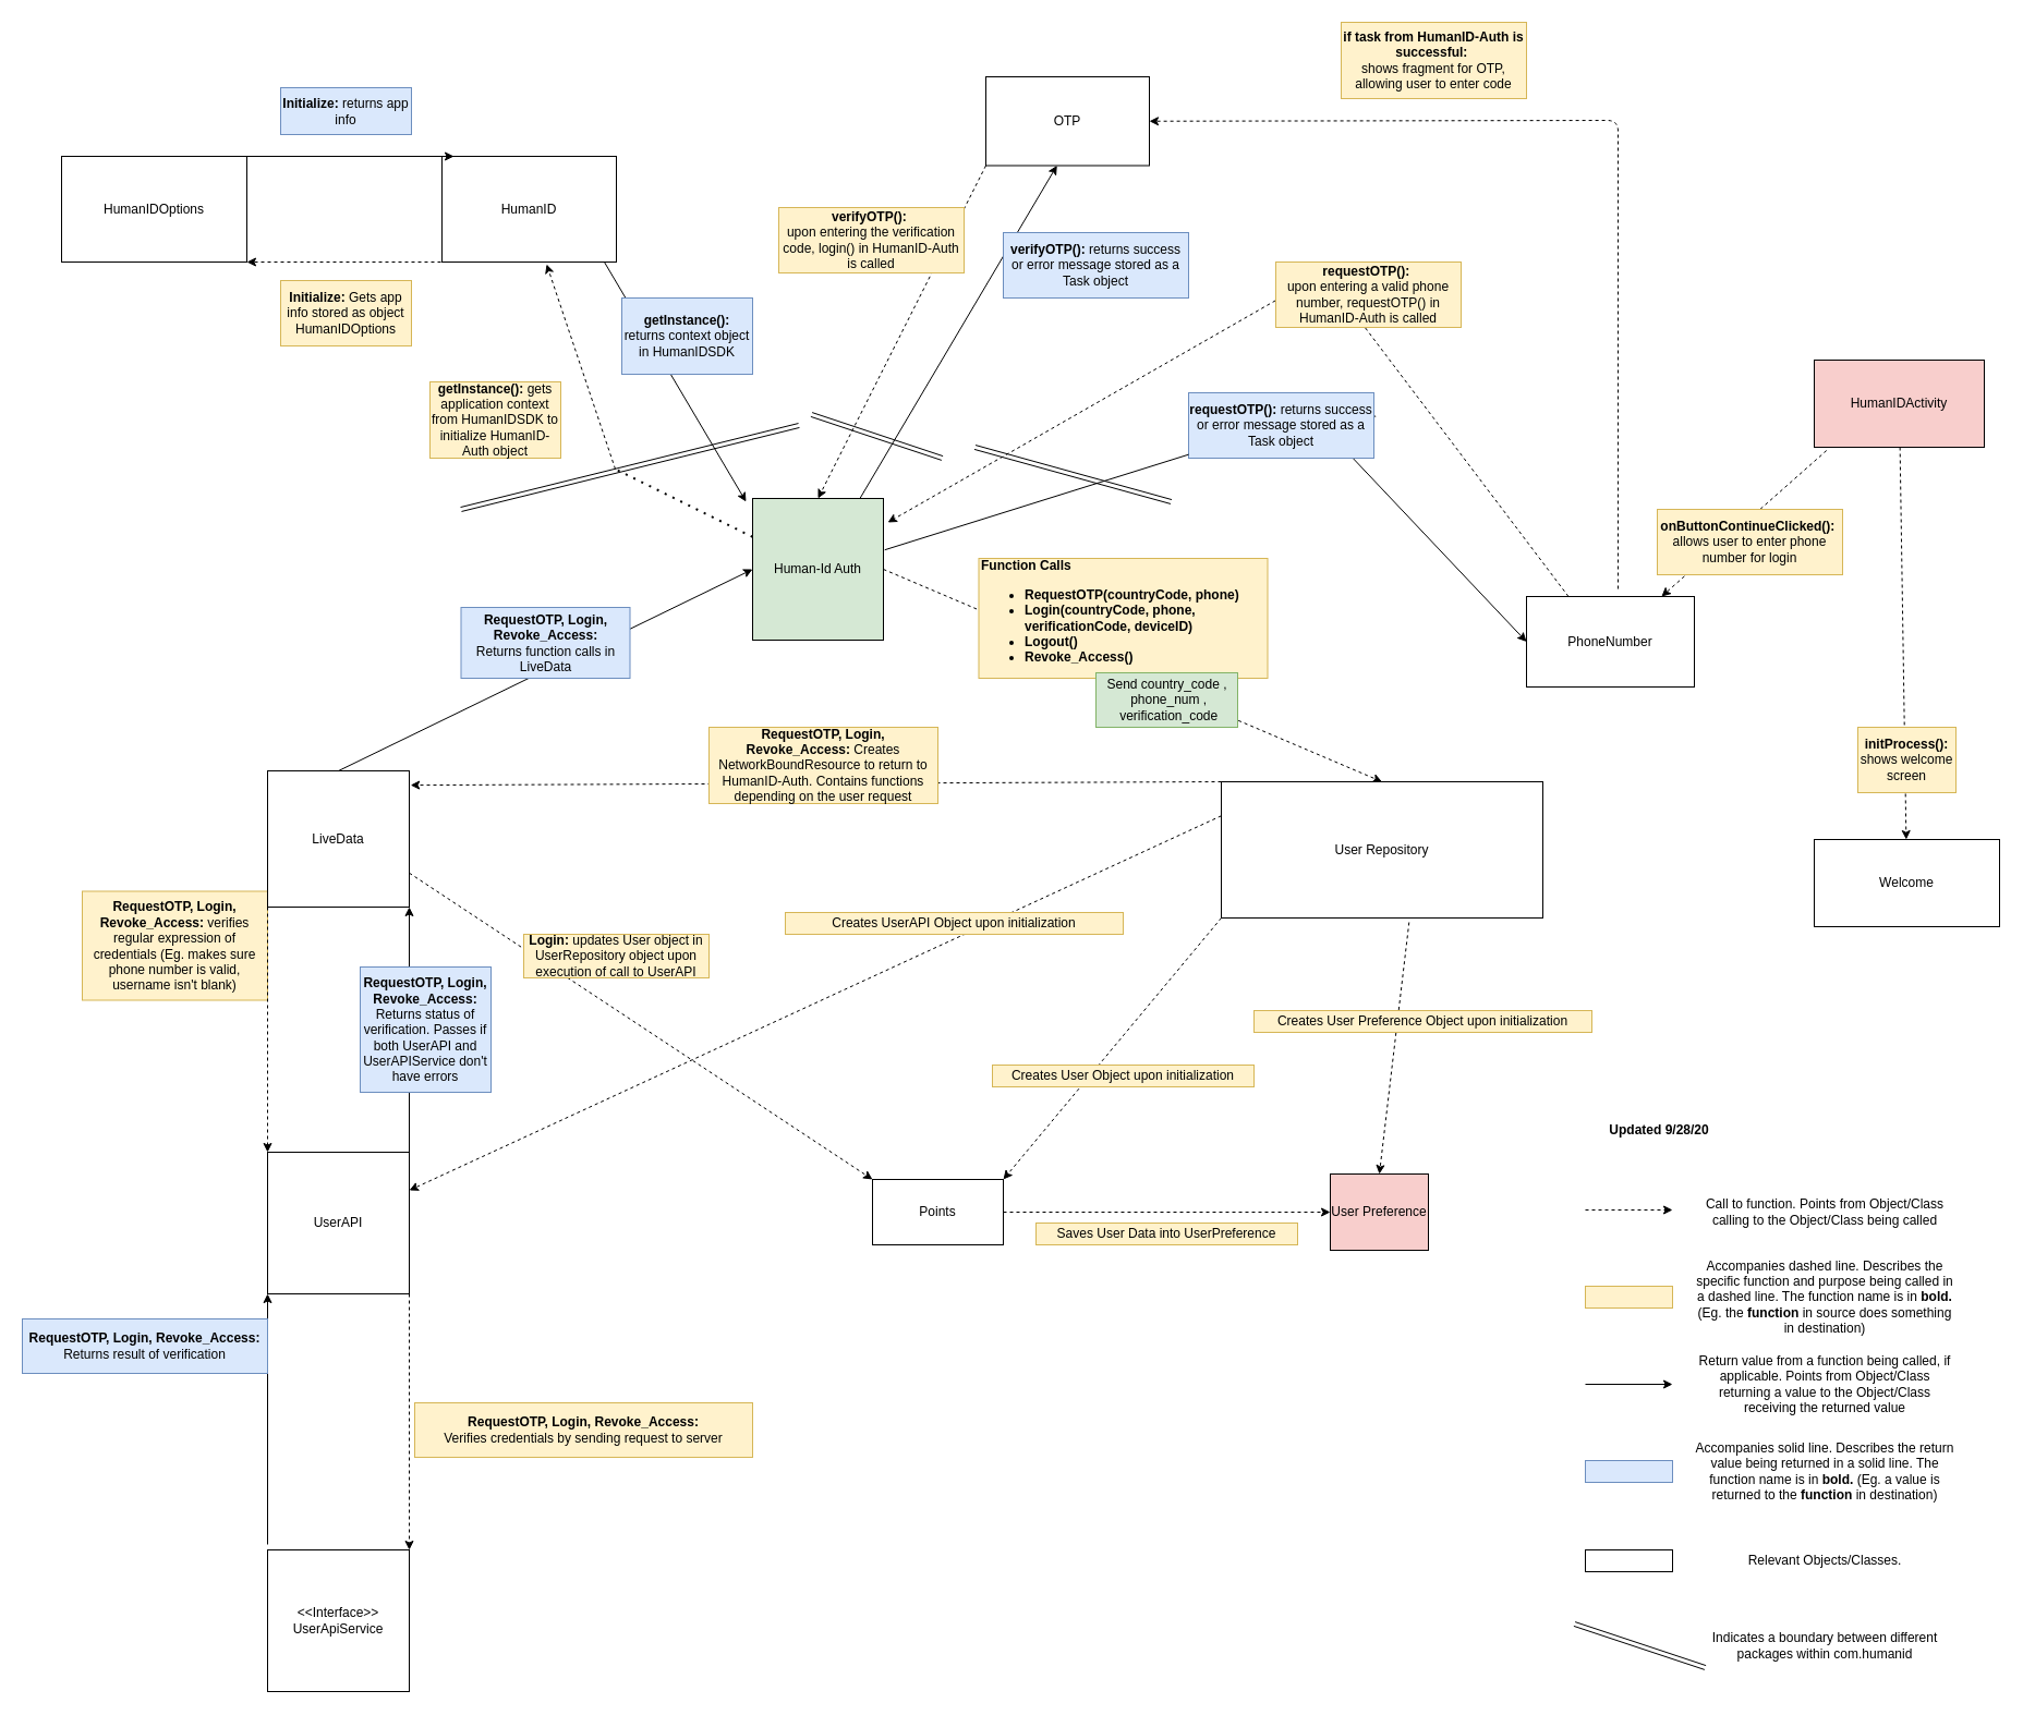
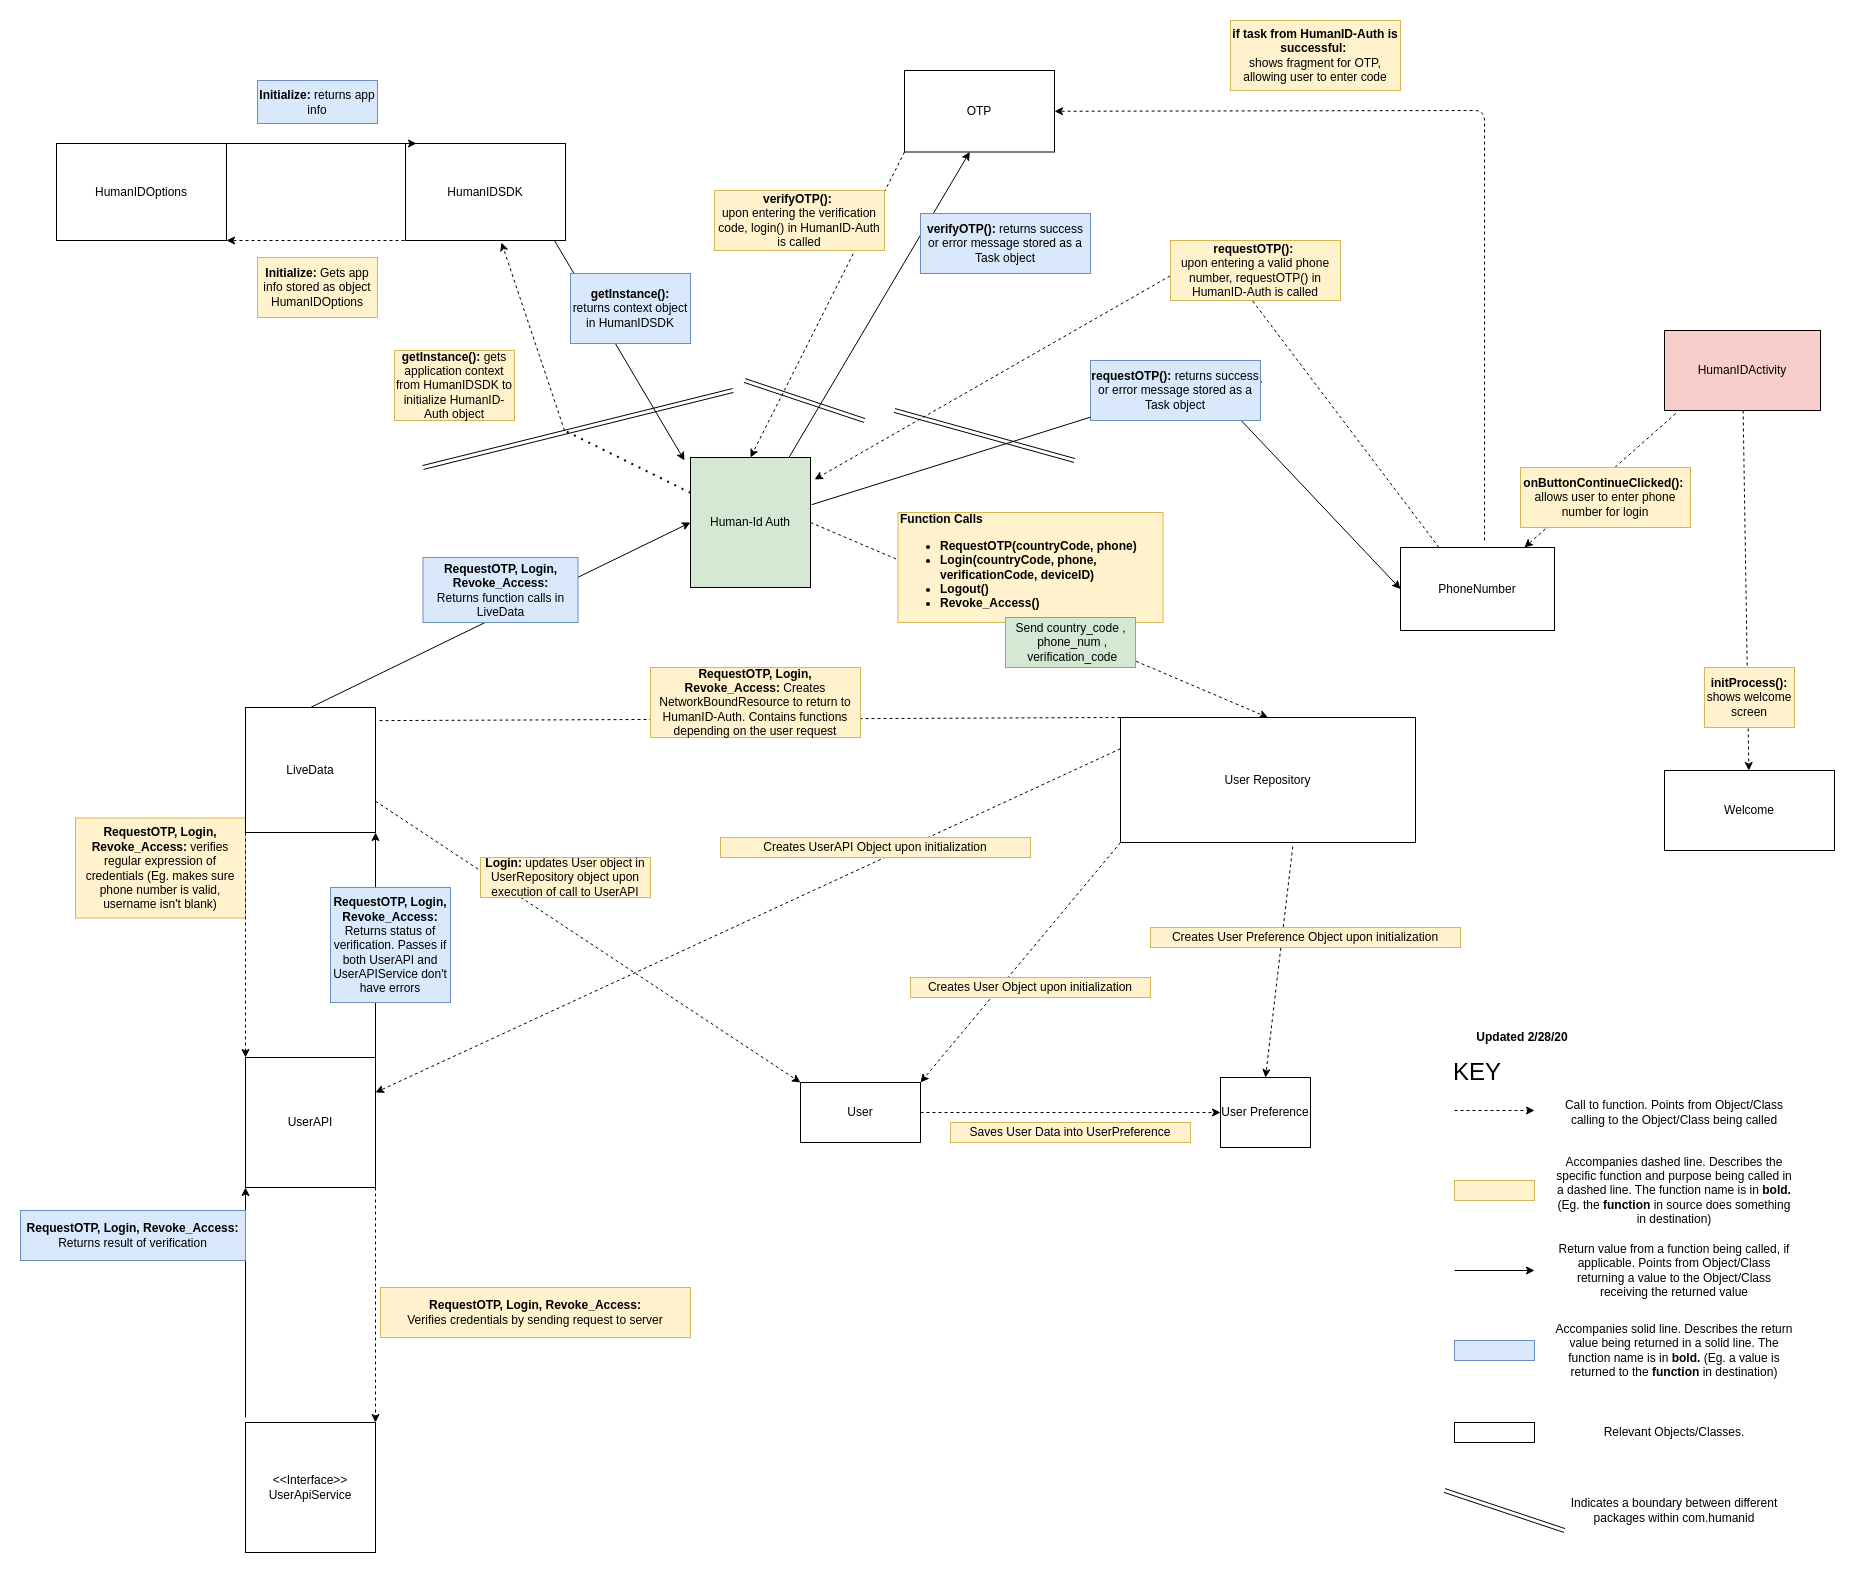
- <mxCell id="33" value="HumanID" style="rounded=0;whiteSpace=wrap;html=1;" parent="1" vertex="1"><mxGeometry x="405" y="143" width="160" height="97" as="geometry" /></mxCell>
+ <mxCell id="33" value="HumanIDSDK" style="rounded=0;whiteSpace=wrap;html=1;" parent="1" vertex="1"><mxGeometry x="405" y="143" width="160" height="97" as="geometry" /></mxCell>
- <mxCell id="20" value="" style="endArrow=classic;html=1;exitX=0;exitY=0;exitDx=0;exitDy=0;dashed=1;entryX=1.009;entryY=0.105;entryDx=0;entryDy=0;entryPerimeter=0;" parent="1" source="5" target="19" edge="1"><mxGeometry width="50" height="50" relative="1" as="geometry"><mxPoint x="790" y="1157" as="sourcePoint" /><mxPoint x="840" y="1107" as="targetPoint" /></mxGeometry></mxCell>
+ <mxCell id="20" value="" style="endArrow=none;html=1;exitX=0;exitY=0;exitDx=0;exitDy=0;dashed=1;entryX=1.009;entryY=0.105;entryDx=0;entryDy=0;entryPerimeter=0;" parent="1" source="5" target="19" edge="1"><mxGeometry width="50" height="50" relative="1" as="geometry"><mxPoint x="790" y="1157" as="sourcePoint" /><mxPoint x="840" y="1107" as="targetPoint" /></mxGeometry></mxCell>
- <mxCell id="81" value="&lt;b&gt;Updated 9/28/20&lt;/b&gt;" style="text;html=1;strokeColor=none;fillColor=none;align=center;verticalAlign=middle;whiteSpace=wrap;rounded=0;" vertex="1" parent="1"><mxGeometry x="1457" y="1017" width="130" height="40" as="geometry" /></mxCell>
+ <mxCell id="81" value="&lt;b&gt;Updated 2/28/20&lt;/b&gt;" style="text;html=1;strokeColor=none;fillColor=none;align=center;verticalAlign=middle;whiteSpace=wrap;rounded=0;" vertex="1" parent="1"><mxGeometry x="1457" y="1017" width="130" height="40" as="geometry" /></mxCell>
+ <mxCell id="65" value="&lt;font style=&quot;font-size: 24px&quot;&gt;KEY&lt;/font&gt;" style="text;html=1;strokeColor=none;fillColor=none;align=center;verticalAlign=middle;whiteSpace=wrap;rounded=0;" parent="1" vertex="1"><mxGeometry x="1457" y="1062" width="40" height="20" as="geometry" /></mxCell>
- <mxCell id="9" value="Points" style="rounded=0;whiteSpace=wrap;html=1;" parent="1" vertex="1"><mxGeometry x="800" y="1082" width="120" height="60" as="geometry" /></mxCell>
+ <mxCell id="9" value="User" style="rounded=0;whiteSpace=wrap;html=1;" parent="1" vertex="1"><mxGeometry x="800" y="1082" width="120" height="60" as="geometry" /></mxCell>
- <mxCell id="6" value="User Preference" style="rounded=0;whiteSpace=wrap;html=1;fillColor=#f8cecc;" parent="1" vertex="1"><mxGeometry x="1220" y="1077" width="90" height="70" as="geometry" /></mxCell>
+ <mxCell id="6" value="User Preference" style="rounded=0;whiteSpace=wrap;html=1;" parent="1" vertex="1"><mxGeometry x="1220" y="1077" width="90" height="70" as="geometry" /></mxCell>
